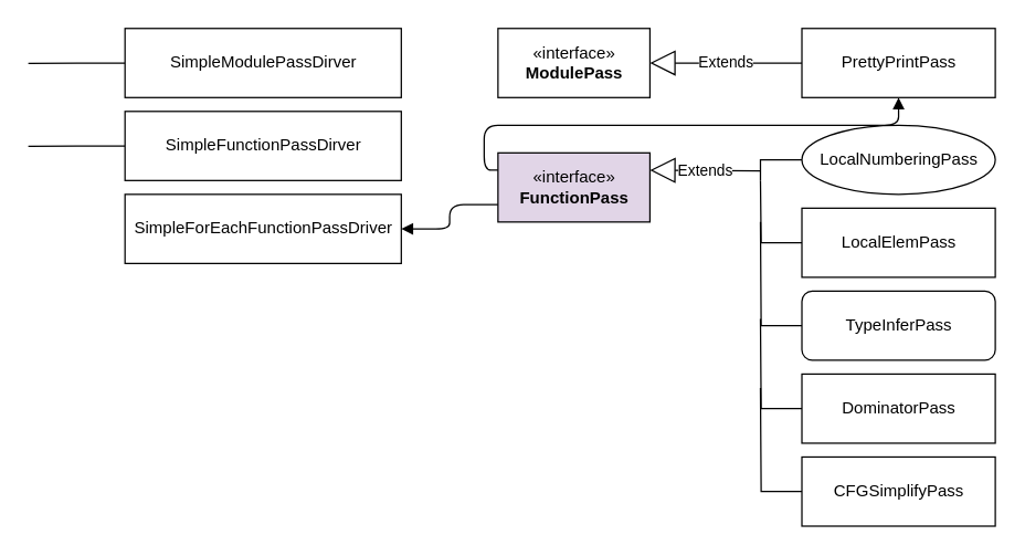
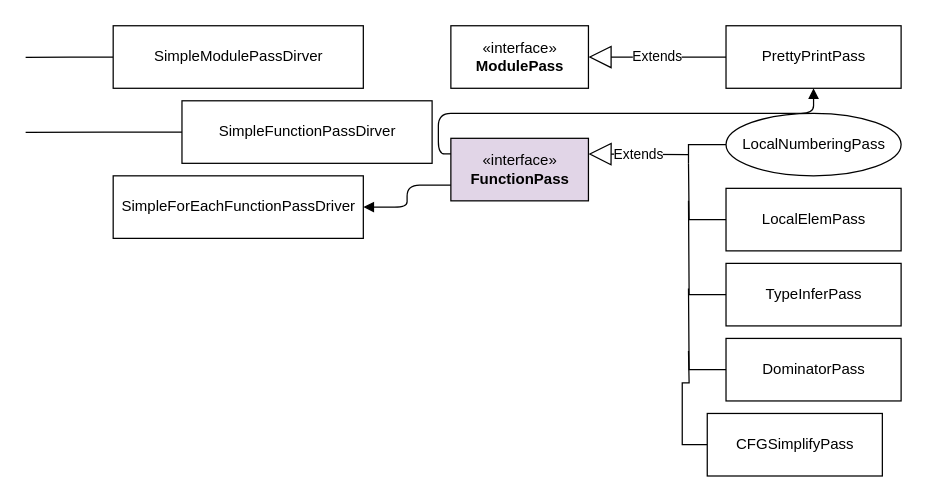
- <mxCell id="7" value="SimpleFunctionPassDirver" style="html=1;" vertex="1" parent="1"><mxGeometry x="90" y="80" width="200" height="50" as="geometry" /></mxCell>
+ <mxCell id="7" value="SimpleFunctionPassDirver" style="html=1;" vertex="1" parent="1"><mxGeometry x="145" y="80" width="200" height="50" as="geometry" /></mxCell>
- <mxCell id="18" value="TypeInferPass" style="html=1;rounded=1;" vertex="1" parent="1"><mxGeometry x="580" y="210" width="140" height="50" as="geometry" /></mxCell>
+ <mxCell id="18" value="TypeInferPass" style="html=1;" vertex="1" parent="1"><mxGeometry x="580" y="210" width="140" height="50" as="geometry" /></mxCell>
- <mxCell id="14" value="CFGSimplifyPass" style="html=1;" vertex="1" parent="1"><mxGeometry x="580" y="330" width="140" height="50" as="geometry" /></mxCell>
+ <mxCell id="14" value="CFGSimplifyPass" style="html=1;" vertex="1" parent="1"><mxGeometry x="565" y="330" width="140" height="50" as="geometry" /></mxCell>
